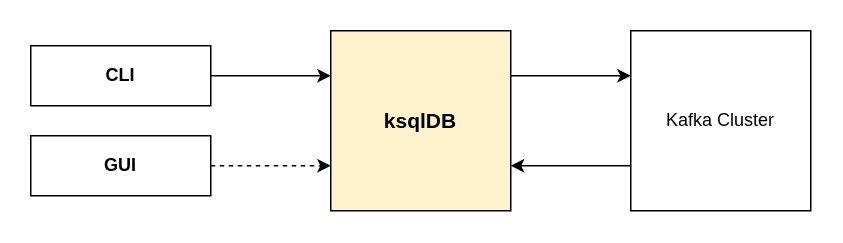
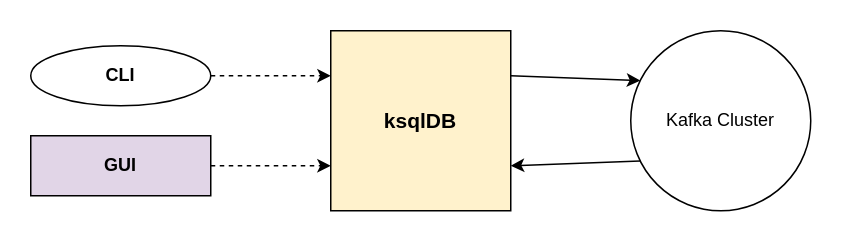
- <mxCell id="3" value="&lt;b&gt;CLI&lt;/b&gt;" style="rounded=0;whiteSpace=wrap;html=1;" vertex="1" parent="1"><mxGeometry x="20" y="30" width="120" height="40" as="geometry" /></mxCell>
+ <mxCell id="3" value="&lt;b&gt;CLI&lt;/b&gt;" style="ellipse;whiteSpace=wrap;html=1;" vertex="1" parent="1"><mxGeometry x="20" y="30" width="120" height="40" as="geometry" /></mxCell>
- <mxCell id="7" value="" style="endArrow=classic;html=1;exitX=1;exitY=0.5;exitDx=0;exitDy=0;entryX=0;entryY=0.25;entryDx=0;entryDy=0;" edge="1" parent="1" source="3" target="2"><mxGeometry width="50" height="50" relative="1" as="geometry"><mxPoint x="290" y="-30" as="sourcePoint" /><mxPoint x="340" y="-80" as="targetPoint" /></mxGeometry></mxCell>
+ <mxCell id="7" value="" style="endArrow=classic;html=1;exitX=1;exitY=0.5;exitDx=0;exitDy=0;entryX=0;entryY=0.25;entryDx=0;entryDy=0;dashed=1;" edge="1" parent="1" source="3" target="2"><mxGeometry width="50" height="50" relative="1" as="geometry"><mxPoint x="290" y="-30" as="sourcePoint" /><mxPoint x="340" y="-80" as="targetPoint" /></mxGeometry></mxCell>
- <mxCell id="5" value="Kafka Cluster" style="rounded=0;whiteSpace=wrap;html=1;" vertex="1" parent="1"><mxGeometry x="420" y="20" width="120" height="120" as="geometry" /></mxCell>
+ <mxCell id="5" value="Kafka Cluster" style="ellipse;whiteSpace=wrap;html=1;" vertex="1" parent="1"><mxGeometry x="420" y="20" width="120" height="120" as="geometry" /></mxCell>
- <mxCell id="4" value="&lt;b&gt;GUI&lt;/b&gt;" style="rounded=0;whiteSpace=wrap;html=1;" vertex="1" parent="1"><mxGeometry x="20" y="90" width="120" height="40" as="geometry" /></mxCell>
+ <mxCell id="4" value="&lt;b&gt;GUI&lt;/b&gt;" style="rounded=0;whiteSpace=wrap;html=1;fillColor=#e1d5e7;" vertex="1" parent="1"><mxGeometry x="20" y="90" width="120" height="40" as="geometry" /></mxCell>
